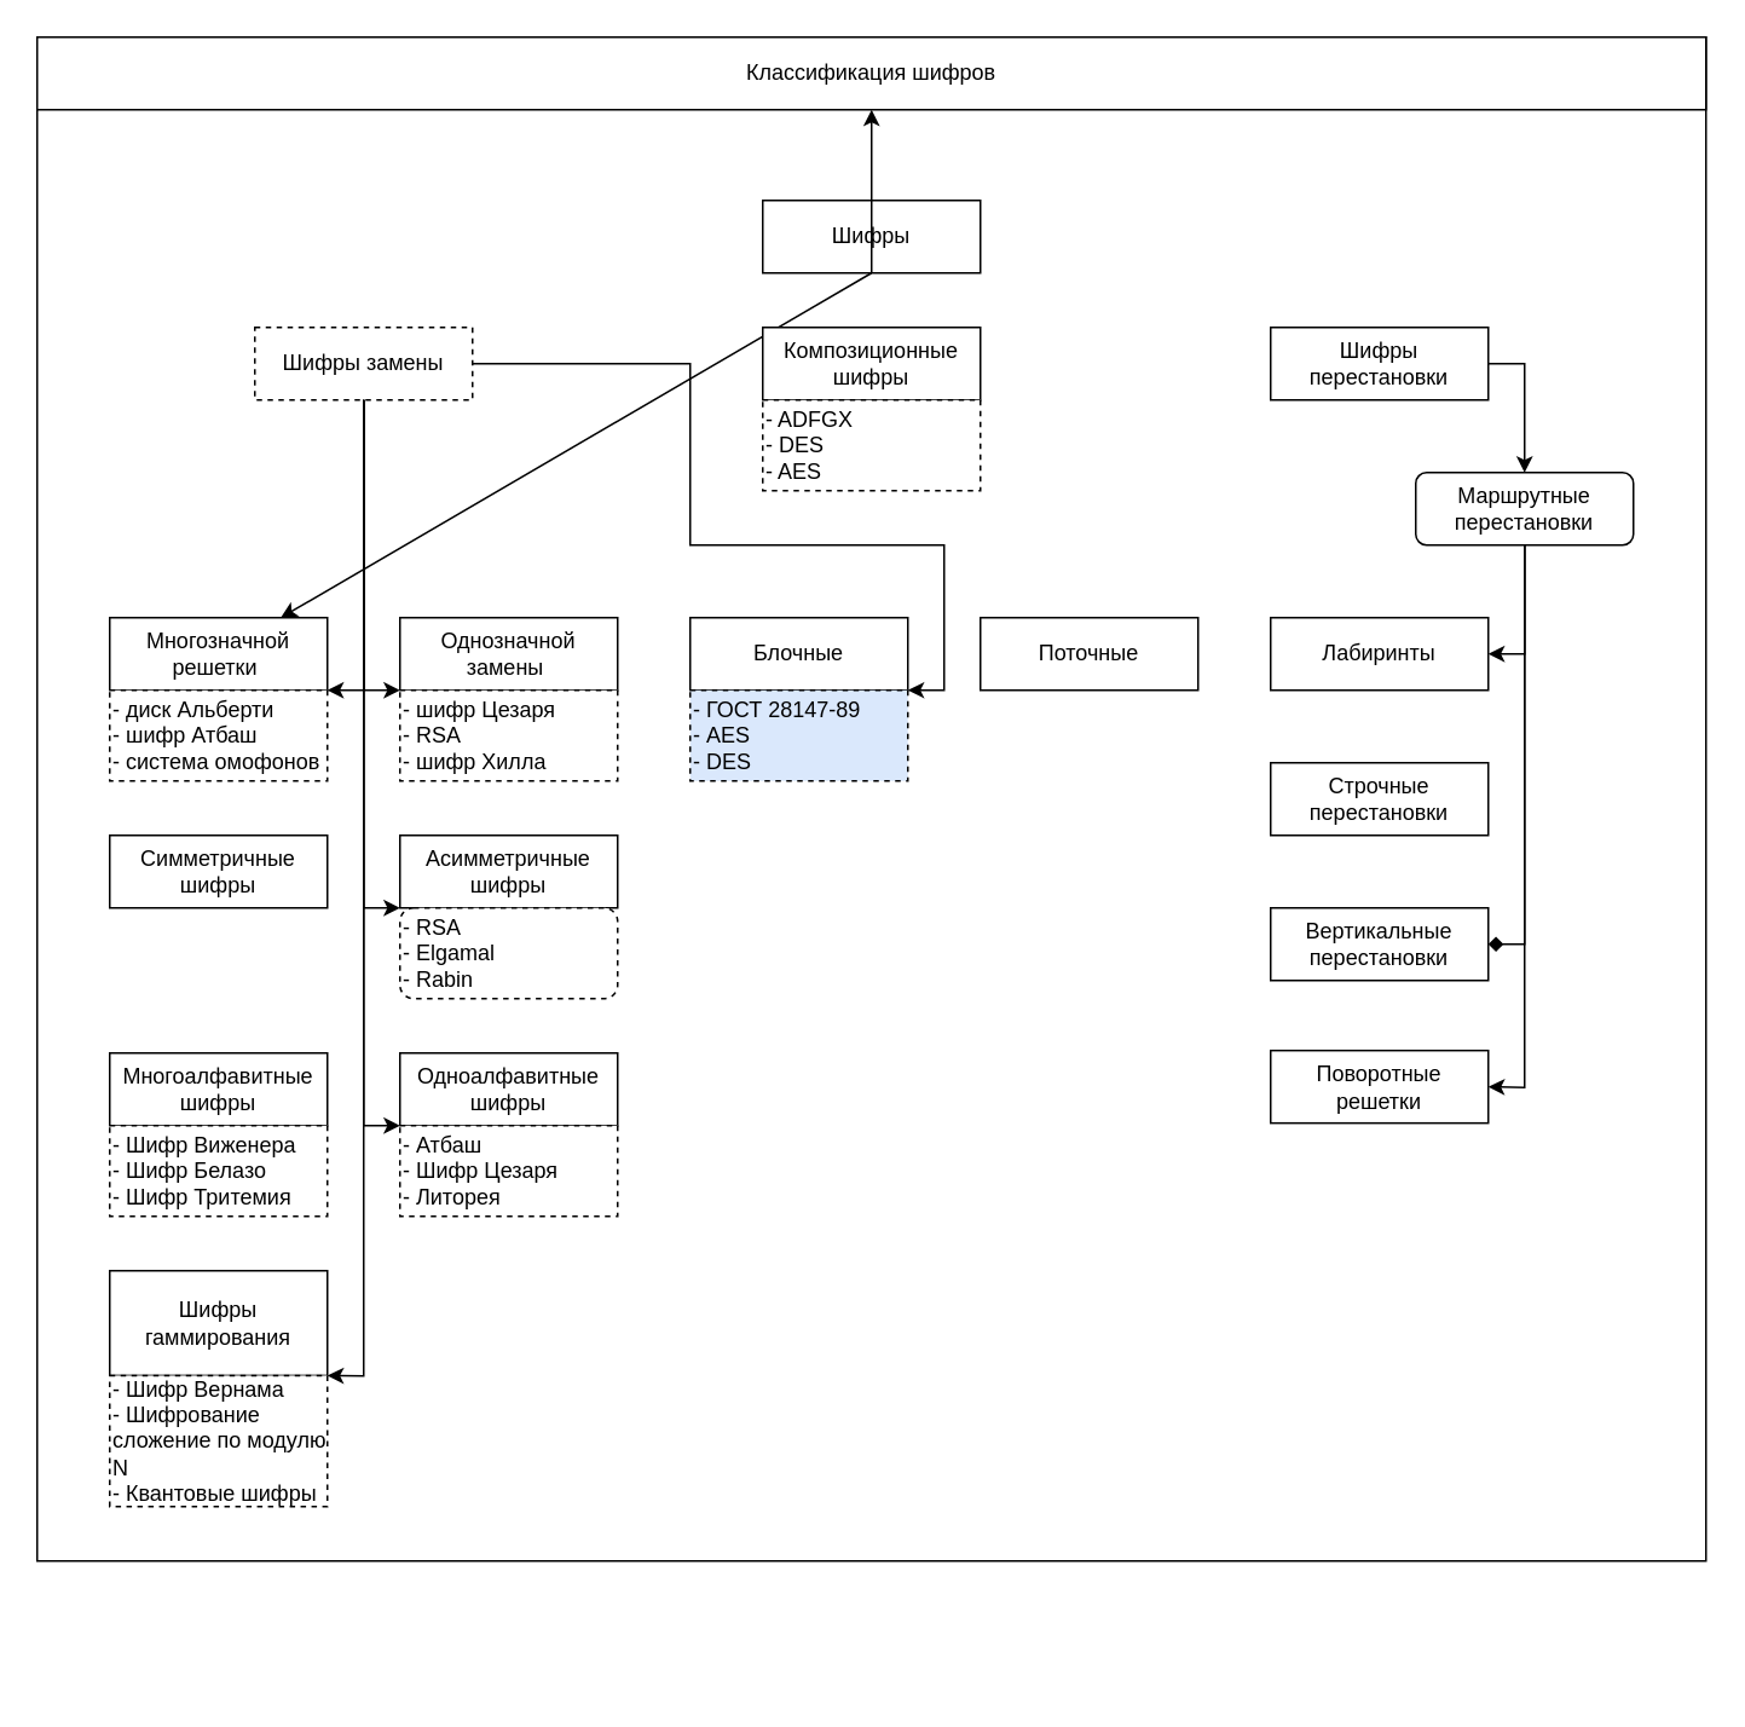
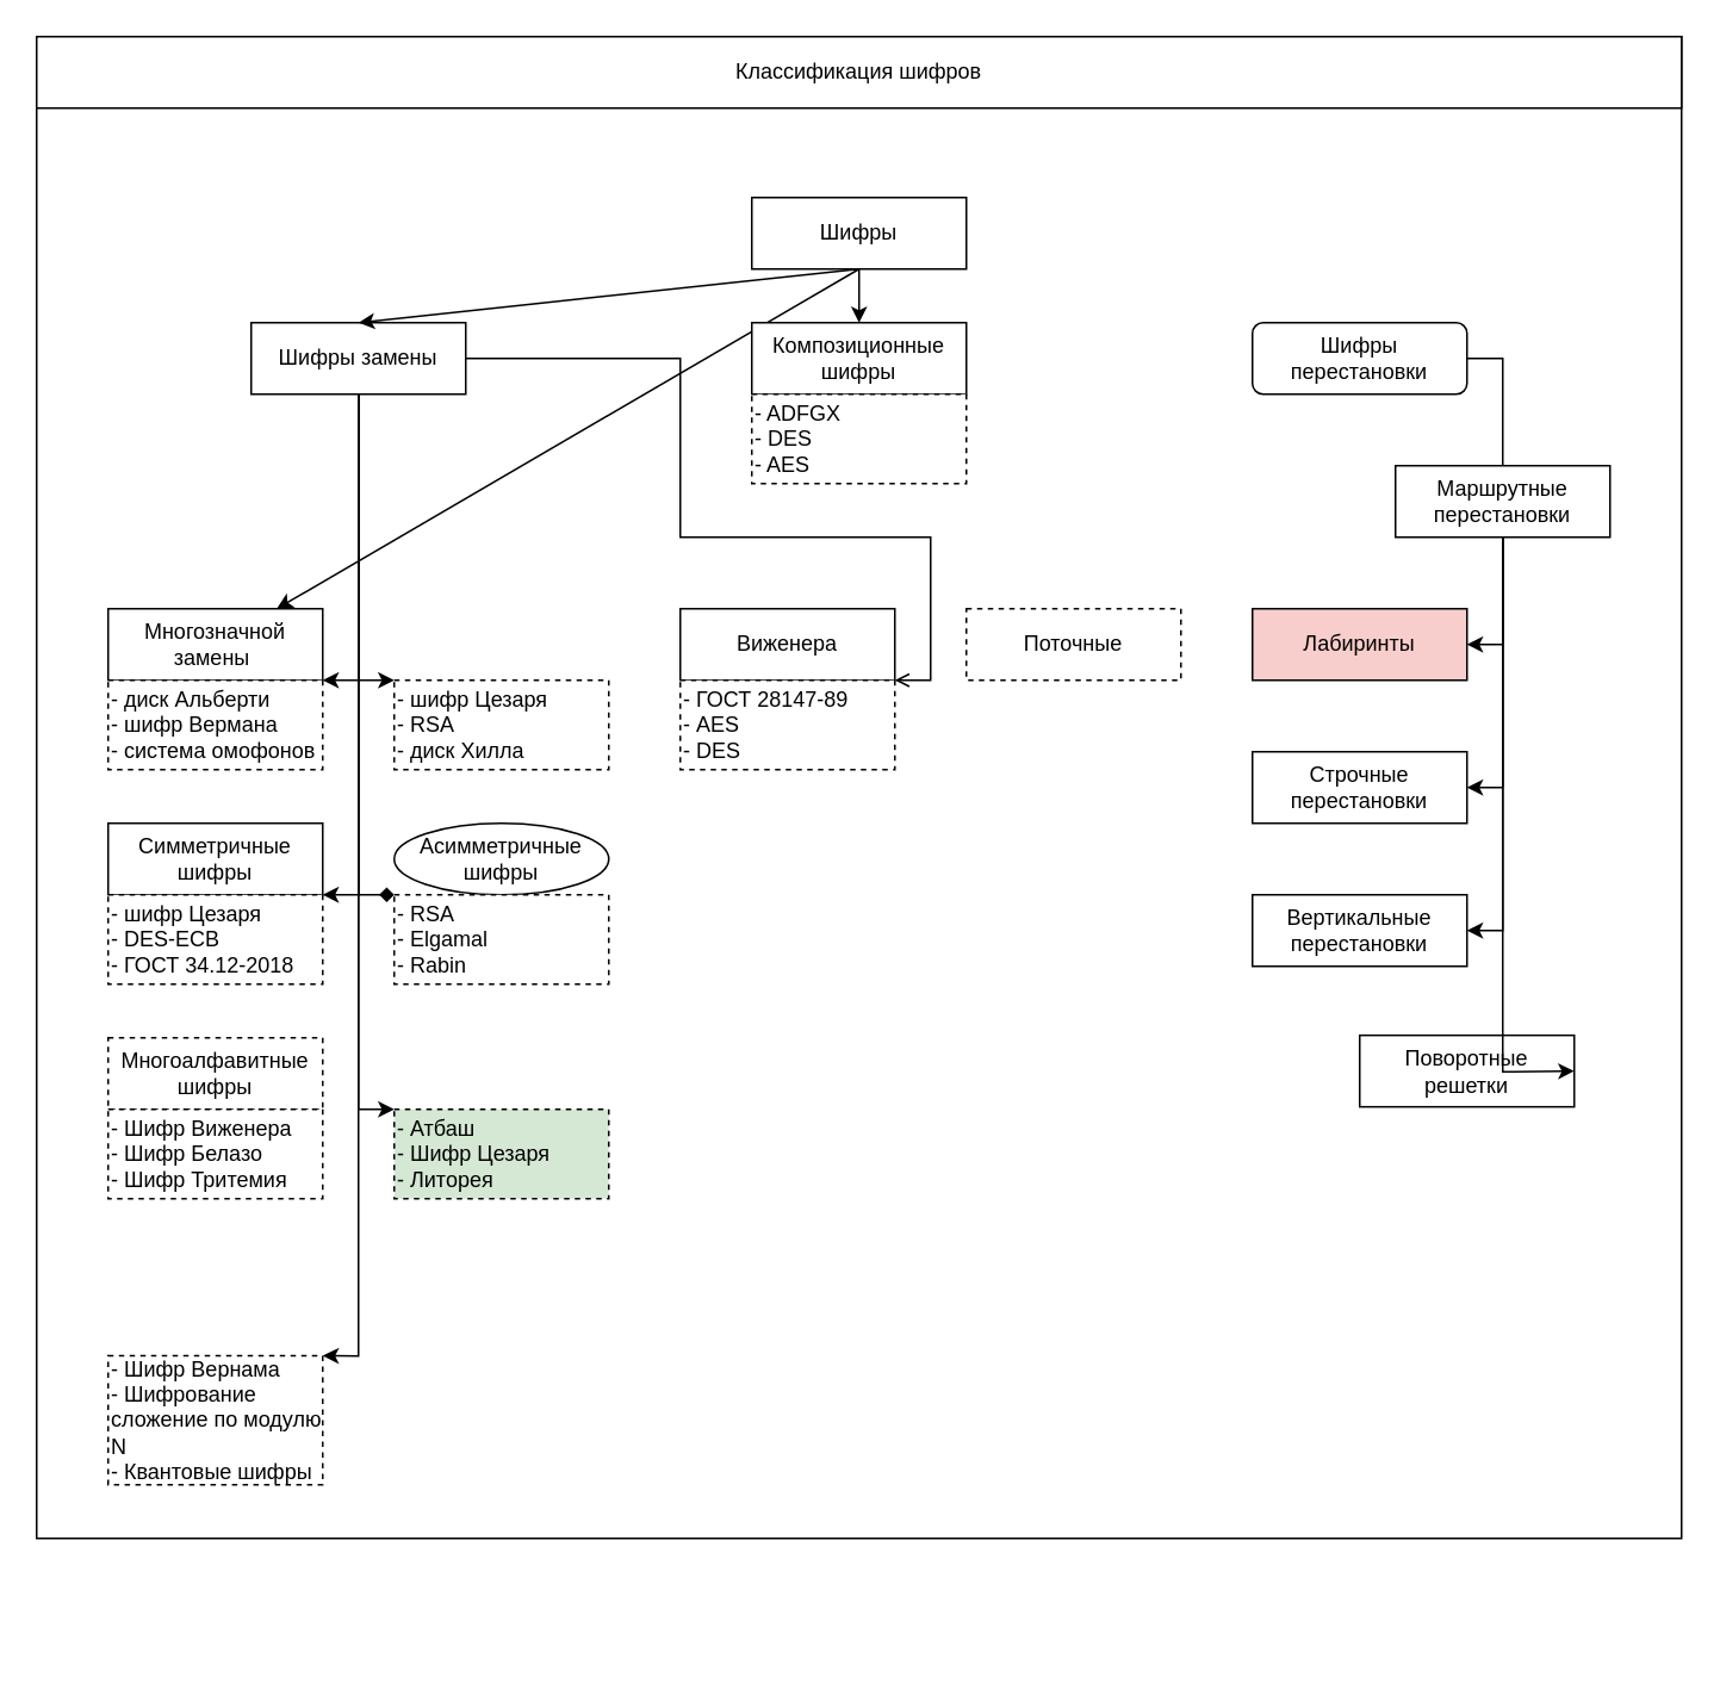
- <mxCell id="11" value="" style="endArrow=classic;html=1;rounded=0;exitX=0.5;exitY=1;exitDx=0;exitDy=0;" edge="1" parent="1" source="7" target="6"><mxGeometry width="50" height="50" relative="1" as="geometry"><mxPoint x="530" y="150" as="sourcePoint" /><mxPoint x="290" y="190" as="targetPoint" /></mxGeometry></mxCell>
+ <mxCell id="11" value="" style="endArrow=classic;html=1;rounded=0;exitX=0.5;exitY=1;exitDx=0;exitDy=0;entryX=0.5;entryY=0;entryDx=0;entryDy=0;" edge="1" parent="1" source="7" target="14"><mxGeometry width="50" height="50" relative="1" as="geometry"><mxPoint x="530" y="150" as="sourcePoint" /><mxPoint x="290" y="190" as="targetPoint" /></mxGeometry></mxCell>
+ <mxCell id="10" value="" style="endArrow=classic;html=1;rounded=0;exitX=0.5;exitY=1;exitDx=0;exitDy=0;entryX=0.5;entryY=0;entryDx=0;entryDy=0;" edge="1" parent="1" source="7" target="9"><mxGeometry width="50" height="50" relative="1" as="geometry"><mxPoint x="540" y="220" as="sourcePoint" /><mxPoint x="590" y="170" as="targetPoint" /></mxGeometry></mxCell>
- <mxCell id="9" value="Шифры замены" style="rounded=0;whiteSpace=wrap;html=1;dashed=1;" vertex="1" parent="1"><mxGeometry y="180" width="120" height="40" as="geometry" x="140" /></mxCell>
+ <mxCell id="9" value="Шифры замены" style="rounded=0;whiteSpace=wrap;html=1;" vertex="1" parent="1"><mxGeometry y="180" width="120" height="40" as="geometry" x="140" /></mxCell>
- <mxCell id="8" value="Шифры перестановки" style="rounded=0;whiteSpace=wrap;html=1;" vertex="1" parent="1"><mxGeometry x="700" y="180" width="120" height="40" as="geometry" /></mxCell>
+ <mxCell id="8" value="Шифры перестановки" style="whiteSpace=wrap;html=1;rounded=1;" vertex="1" parent="1"><mxGeometry x="700" y="180" width="120" height="40" as="geometry" /></mxCell>
- <mxCell id="42" value="" style="endArrow=classic;html=1;rounded=0;exitX=1;exitY=0.5;exitDx=0;exitDy=0;entryX=0.5;entryY=0;entryDx=0;entryDy=0;" edge="1" parent="1" source="8" target="41"><mxGeometry width="50" height="50" relative="1" as="geometry"><mxPoint x="850" y="240" as="sourcePoint" /><mxPoint x="900" y="190" as="targetPoint" /><Array as="points"><mxPoint x="840" y="200" /></Array></mxGeometry></mxCell>
+ <mxCell id="42" value="" style="endArrow=none;html=1;rounded=0;exitX=1;exitY=0.5;exitDx=0;exitDy=0;entryX=0.5;entryY=0;entryDx=0;entryDy=0;" edge="1" parent="1" source="8" target="41"><mxGeometry width="50" height="50" relative="1" as="geometry"><mxPoint x="850" y="240" as="sourcePoint" /><mxPoint x="900" y="190" as="targetPoint" /><Array as="points"><mxPoint x="840" y="200" /></Array></mxGeometry></mxCell>
- <mxCell id="41" value="Маршрутные перестановки" style="whiteSpace=wrap;html=1;rounded=1;" vertex="1" parent="1"><mxGeometry x="780" y="260" width="120" height="40" as="geometry" /></mxCell>
+ <mxCell id="41" value="Маршрутные перестановки" style="rounded=0;whiteSpace=wrap;html=1;" vertex="1" parent="1"><mxGeometry x="780" y="260" width="120" height="40" as="geometry" /></mxCell>
- <mxCell id="20" value="Многозначной решетки&amp;nbsp;" style="rounded=0;whiteSpace=wrap;html=1;" vertex="1" parent="19"><mxGeometry width="120" height="40" as="geometry" /></mxCell>
+ <mxCell id="20" value="Многозначной замены&amp;nbsp;" style="rounded=0;whiteSpace=wrap;html=1;" vertex="1" parent="19"><mxGeometry width="120" height="40" as="geometry" /></mxCell>
- <mxCell id="23" value="Однозначной замены&amp;nbsp;" style="rounded=0;whiteSpace=wrap;html=1;" vertex="1" parent="22"><mxGeometry width="120" height="40" as="geometry" /></mxCell>
- <mxCell id="4" value="Блочные" style="rounded=0;whiteSpace=wrap;html=1;" vertex="1" parent="3"><mxGeometry width="120" height="40" as="geometry" /></mxCell>
+ <mxCell id="4" value="Виженера" style="rounded=0;whiteSpace=wrap;html=1;" vertex="1" parent="3"><mxGeometry width="120" height="40" as="geometry" /></mxCell>
- <mxCell id="17" value="Поточные" style="rounded=0;whiteSpace=wrap;html=1;" vertex="1" parent="16"><mxGeometry width="120" height="40" as="geometry" /></mxCell>
+ <mxCell id="17" value="Поточные" style="rounded=0;whiteSpace=wrap;html=1;dashed=1;" vertex="1" parent="16"><mxGeometry width="120" height="40" as="geometry" /></mxCell>
- <mxCell id="43" value="Лабиринты" style="rounded=0;whiteSpace=wrap;html=1;" vertex="1" parent="1"><mxGeometry x="700" y="340" width="120" height="40" as="geometry" /></mxCell>
+ <mxCell id="43" value="Лабиринты" style="rounded=0;whiteSpace=wrap;html=1;fillColor=#f8cecc;" vertex="1" parent="1"><mxGeometry x="700" y="340" width="120" height="40" as="geometry" /></mxCell>
- <mxCell id="18" value="" style="endArrow=classic;html=1;rounded=0;exitX=1;exitY=0.5;exitDx=0;exitDy=0;entryX=1;entryY=0;entryDx=0;entryDy=0;" edge="1" parent="1" source="9" target="5"><mxGeometry width="50" height="50" relative="1" as="geometry"><mxPoint x="600" y="330" as="sourcePoint" /><mxPoint x="510" y="320" as="targetPoint" /><Array as="points"><mxPoint x="380" y="200" /><mxPoint x="380" y="300" /><mxPoint x="520" y="300" /><mxPoint x="520" y="380" /></Array></mxGeometry></mxCell>
+ <mxCell id="18" value="" style="endArrow=open;html=1;rounded=0;exitX=1;exitY=0.5;exitDx=0;exitDy=0;entryX=1;entryY=0;entryDx=0;entryDy=0;" edge="1" parent="1" source="9" target="5"><mxGeometry width="50" height="50" relative="1" as="geometry"><mxPoint x="600" y="330" as="sourcePoint" /><mxPoint x="510" y="320" as="targetPoint" /><Array as="points"><mxPoint x="380" y="200" /><mxPoint x="380" y="300" /><mxPoint x="520" y="300" /><mxPoint x="520" y="380" /></Array></mxGeometry></mxCell>
- <mxCell id="21" value="&lt;span style=&quot;background-color: initial;&quot;&gt;- диск Альберти&lt;/span&gt;&lt;br&gt;&lt;span style=&quot;background-color: initial;&quot;&gt;- шифр Атбаш&lt;br&gt;&lt;/span&gt;&lt;span style=&quot;background-color: initial;&quot;&gt;- система омофонов&lt;/span&gt;" style="rounded=0;whiteSpace=wrap;html=1;dashed=1;align=left;" vertex="1" parent="19"><mxGeometry y="40" width="120" height="50" as="geometry" /></mxCell>
+ <mxCell id="21" value="&lt;span style=&quot;background-color: initial;&quot;&gt;- диск Альберти&lt;/span&gt;&lt;br&gt;&lt;span style=&quot;background-color: initial;&quot;&gt;- шифр Вермана&lt;br&gt;&lt;/span&gt;&lt;span style=&quot;background-color: initial;&quot;&gt;- система омофонов&lt;/span&gt;" style="rounded=0;whiteSpace=wrap;html=1;dashed=1;align=left;" vertex="1" parent="19"><mxGeometry y="40" width="120" height="50" as="geometry" /></mxCell>
- <mxCell id="24" value="&lt;span style=&quot;background-color: initial;&quot;&gt;- шифр Цезаря&lt;/span&gt;&lt;br&gt;&lt;span style=&quot;background-color: initial;&quot;&gt;- RSA&lt;br&gt;- шифр Хилла&lt;br&gt;&lt;/span&gt;" style="rounded=0;whiteSpace=wrap;html=1;dashed=1;align=left;" vertex="1" parent="22"><mxGeometry y="40" width="120" height="50" as="geometry" /></mxCell>
+ <mxCell id="24" value="&lt;span style=&quot;background-color: initial;&quot;&gt;- шифр Цезаря&lt;/span&gt;&lt;br&gt;&lt;span style=&quot;background-color: initial;&quot;&gt;- RSA&lt;br&gt;- диск Хилла&lt;br&gt;&lt;/span&gt;" style="rounded=0;whiteSpace=wrap;html=1;dashed=1;align=left;" vertex="1" parent="22"><mxGeometry y="40" width="120" height="50" as="geometry" /></mxCell>
- <mxCell id="5" value="&lt;span style=&quot;background-color: initial;&quot;&gt;- ГОСТ 28147-89&lt;/span&gt;&lt;br&gt;&lt;span style=&quot;background-color: initial;&quot;&gt;- AES&lt;br&gt;&lt;/span&gt;&lt;span style=&quot;background-color: initial;&quot;&gt;- DES&lt;/span&gt;" style="rounded=0;whiteSpace=wrap;html=1;dashed=1;align=left;fillColor=#dae8fc;" vertex="1" parent="3"><mxGeometry y="40" width="120" height="50" as="geometry" /></mxCell>
+ <mxCell id="5" value="&lt;span style=&quot;background-color: initial;&quot;&gt;- ГОСТ 28147-89&lt;/span&gt;&lt;br&gt;&lt;span style=&quot;background-color: initial;&quot;&gt;- AES&lt;br&gt;&lt;/span&gt;&lt;span style=&quot;background-color: initial;&quot;&gt;- DES&lt;/span&gt;" style="rounded=0;whiteSpace=wrap;html=1;dashed=1;align=left;" vertex="1" parent="3"><mxGeometry y="40" width="120" height="50" as="geometry" /></mxCell>
+ <mxCell id="49" value="" style="endArrow=classic;html=1;rounded=0;exitX=0.5;exitY=1;exitDx=0;exitDy=0;entryX=1;entryY=0.5;entryDx=0;entryDy=0;" edge="1" parent="1" source="41" target="46"><mxGeometry width="50" height="50" relative="1" as="geometry"><mxPoint x="850" y="310" as="sourcePoint" /><mxPoint x="830" y="530" as="targetPoint" /><Array as="points"><mxPoint x="840" y="440" /></Array></mxGeometry></mxCell>
- <mxCell id="29" value="Асимметричные шифры" style="rounded=0;whiteSpace=wrap;html=1;" vertex="1" parent="28"><mxGeometry width="120" height="40" as="geometry" /></mxCell>
+ <mxCell id="29" value="Асимметричные шифры" style="ellipse;whiteSpace=wrap;html=1;" vertex="1" parent="28"><mxGeometry width="120" height="40" as="geometry" /></mxCell>
+ <mxCell id="55" value="" style="endArrow=classic;html=1;rounded=0;entryX=1;entryY=1;entryDx=0;entryDy=0;exitX=0.5;exitY=1;exitDx=0;exitDy=0;" edge="1" parent="1" source="9" target="26"><mxGeometry width="50" height="50" relative="1" as="geometry"><mxPoint x="280" y="220" as="sourcePoint" /><mxPoint x="220" y="500" as="targetPoint" /><Array as="points"><mxPoint x="200" y="260" /><mxPoint x="200" y="500" /></Array></mxGeometry></mxCell>
- <mxCell id="52" value="" style="endArrow=classic;html=1;rounded=0;entryX=0;entryY=0;entryDx=0;entryDy=0;exitX=0.5;exitY=1;exitDx=0;exitDy=0;" edge="1" parent="1" source="9" target="30"><mxGeometry width="50" height="50" relative="1" as="geometry"><mxPoint x="290" y="230" as="sourcePoint" /><mxPoint x="220" y="620" as="targetPoint" /><Array as="points"><mxPoint x="200" y="260" /><mxPoint x="200" y="500" /></Array></mxGeometry></mxCell>
+ <mxCell id="52" value="" style="endArrow=diamond;html=1;rounded=0;entryX=0;entryY=0;entryDx=0;entryDy=0;exitX=0.5;exitY=1;exitDx=0;exitDy=0;" edge="1" parent="1" source="9" target="30"><mxGeometry width="50" height="50" relative="1" as="geometry"><mxPoint x="290" y="230" as="sourcePoint" /><mxPoint x="220" y="620" as="targetPoint" /><Array as="points"><mxPoint x="200" y="260" /><mxPoint x="200" y="500" /></Array></mxGeometry></mxCell>
- <mxCell id="48" value="" style="endArrow=diamond;html=1;rounded=0;exitX=0.5;exitY=1;exitDx=0;exitDy=0;entryX=1;entryY=0.5;entryDx=0;entryDy=0;" edge="1" parent="1" source="41" target="45"><mxGeometry width="50" height="50" relative="1" as="geometry"><mxPoint x="860" y="390" as="sourcePoint" /><mxPoint x="910" y="340" as="targetPoint" /><Array as="points"><mxPoint x="840" y="520" /></Array></mxGeometry></mxCell>
+ <mxCell id="48" value="" style="endArrow=classic;html=1;rounded=0;exitX=0.5;exitY=1;exitDx=0;exitDy=0;entryX=1;entryY=0.5;entryDx=0;entryDy=0;" edge="1" parent="1" source="41" target="45"><mxGeometry width="50" height="50" relative="1" as="geometry"><mxPoint x="860" y="390" as="sourcePoint" /><mxPoint x="910" y="340" as="targetPoint" /><Array as="points"><mxPoint x="840" y="520" /></Array></mxGeometry></mxCell>
+ <mxCell id="27" value="&lt;span style=&quot;background-color: initial;&quot;&gt;- шифр Цезаря&lt;/span&gt;&lt;br&gt;&lt;span style=&quot;background-color: initial;&quot;&gt;- DES-ECB&lt;br&gt;&lt;/span&gt;&lt;span style=&quot;background-color: initial;&quot;&gt;- ГОСТ 34.12-2018&lt;/span&gt;" style="rounded=0;whiteSpace=wrap;html=1;dashed=1;align=left;" vertex="1" parent="25"><mxGeometry y="40" width="120" height="50" as="geometry" /></mxCell>
- <mxCell id="30" value="&lt;span style=&quot;background-color: initial;&quot;&gt;- RSA&lt;/span&gt;&lt;br&gt;&lt;span style=&quot;background-color: initial;&quot;&gt;- Elgamal&lt;br&gt;&lt;/span&gt;&lt;span style=&quot;background-color: initial;&quot;&gt;- Rabin&lt;/span&gt;" style="whiteSpace=wrap;html=1;dashed=1;align=left;rounded=1;" vertex="1" parent="28"><mxGeometry y="40" width="120" height="50" as="geometry" /></mxCell>
+ <mxCell id="30" value="&lt;span style=&quot;background-color: initial;&quot;&gt;- RSA&lt;/span&gt;&lt;br&gt;&lt;span style=&quot;background-color: initial;&quot;&gt;- Elgamal&lt;br&gt;&lt;/span&gt;&lt;span style=&quot;background-color: initial;&quot;&gt;- Rabin&lt;/span&gt;" style="rounded=0;whiteSpace=wrap;html=1;dashed=1;align=left;" vertex="1" parent="28"><mxGeometry y="40" width="120" height="50" as="geometry" /></mxCell>
- <mxCell id="44" value="Поворотные решетки" style="rounded=0;whiteSpace=wrap;html=1;" vertex="1" parent="1"><mxGeometry x="700" y="578.61" width="120" height="40" as="geometry" /></mxCell>
+ <mxCell id="44" value="Поворотные решетки" style="rounded=0;whiteSpace=wrap;html=1;" vertex="1" parent="1"><mxGeometry x="760" y="578.61" width="120" height="40" as="geometry" /></mxCell>
- <mxCell id="32" value="Многоалфавитные шифры" style="rounded=0;whiteSpace=wrap;html=1;" vertex="1" parent="31"><mxGeometry width="120" height="40" as="geometry" /></mxCell>
+ <mxCell id="32" value="Многоалфавитные шифры" style="rounded=0;whiteSpace=wrap;html=1;dashed=1;" vertex="1" parent="31"><mxGeometry width="120" height="40" as="geometry" /></mxCell>
- <mxCell id="35" value="Одноалфавитные шифры" style="rounded=0;whiteSpace=wrap;html=1;" vertex="1" parent="34"><mxGeometry width="120" height="40" as="geometry" /></mxCell>
- <mxCell id="36" value="&lt;span style=&quot;background-color: initial;&quot;&gt;- Атбаш&lt;/span&gt;&lt;br&gt;&lt;span style=&quot;background-color: initial;&quot;&gt;- Шифр Цезаря&lt;br&gt;&lt;/span&gt;&lt;span style=&quot;background-color: initial;&quot;&gt;- Литорея&lt;/span&gt;" style="rounded=0;whiteSpace=wrap;html=1;dashed=1;align=left;" vertex="1" parent="34"><mxGeometry y="40" width="120" height="50" as="geometry" /></mxCell>
+ <mxCell id="36" value="&lt;span style=&quot;background-color: initial;&quot;&gt;- Атбаш&lt;/span&gt;&lt;br&gt;&lt;span style=&quot;background-color: initial;&quot;&gt;- Шифр Цезаря&lt;br&gt;&lt;/span&gt;&lt;span style=&quot;background-color: initial;&quot;&gt;- Литорея&lt;/span&gt;" style="rounded=0;whiteSpace=wrap;html=1;dashed=1;align=left;fillColor=#d5e8d4;" vertex="1" parent="34"><mxGeometry y="40" width="120" height="50" as="geometry" /></mxCell>
- <mxCell id="38" value="Шифры гаммирования" style="rounded=0;whiteSpace=wrap;html=1;" vertex="1" parent="37"><mxGeometry width="120" height="57.778" as="geometry" /></mxCell>
